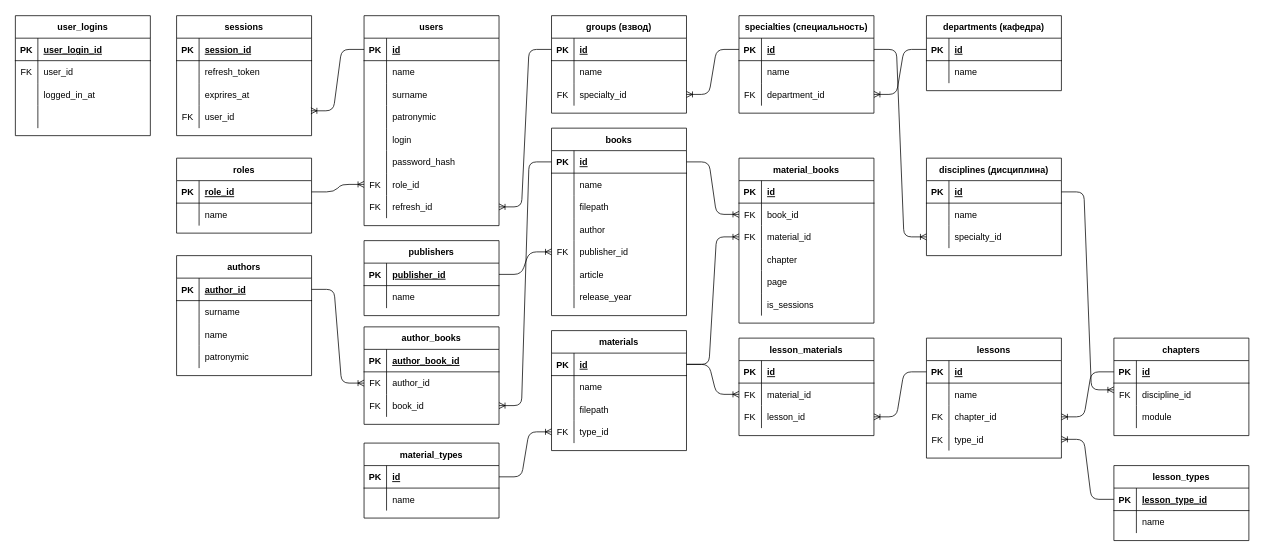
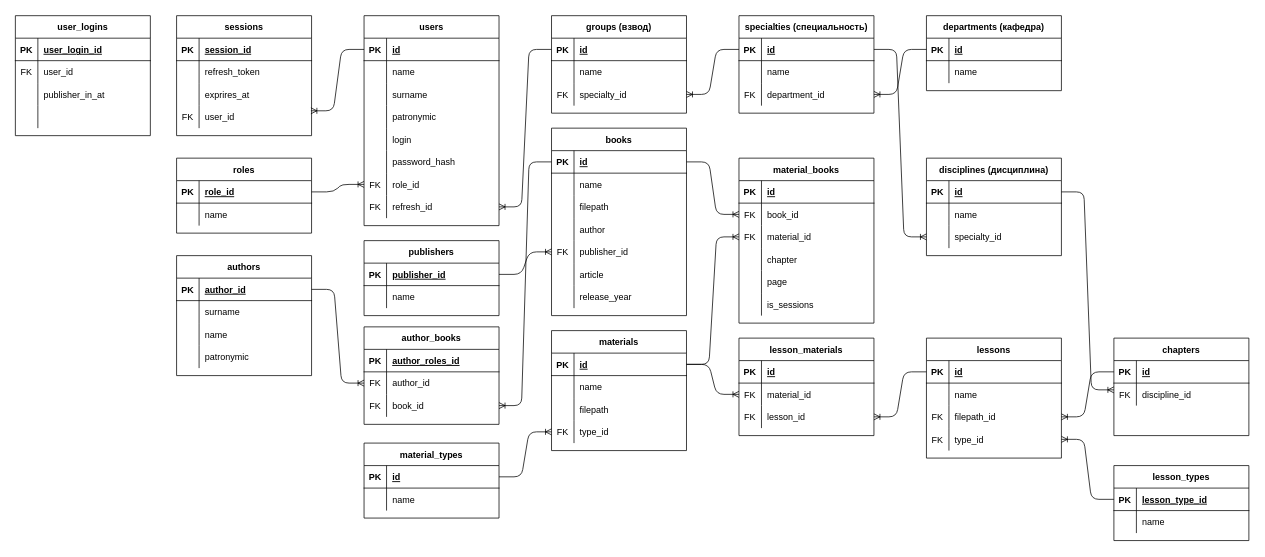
- <mxCell id="241" value="logged_in_at" style="shape=partialRectangle;connectable=0;fillColor=none;top=0;left=0;bottom=0;right=0;align=left;spacingLeft=6;overflow=hidden;" vertex="1" parent="239"><mxGeometry x="30" width="150" height="30" as="geometry" /></mxCell>
+ <mxCell id="241" value="publisher_in_at" style="shape=partialRectangle;connectable=0;fillColor=none;top=0;left=0;bottom=0;right=0;align=left;spacingLeft=6;overflow=hidden;" vertex="1" parent="239"><mxGeometry x="30" width="150" height="30" as="geometry" /></mxCell>
- <mxCell id="193" value="author_book_id" style="shape=partialRectangle;connectable=0;fillColor=none;top=0;left=0;bottom=0;right=0;align=left;spacingLeft=6;fontStyle=5;overflow=hidden;" parent="191" vertex="1"><mxGeometry x="30" width="150" height="30" as="geometry" /></mxCell>
+ <mxCell id="193" value="author_roles_id" style="shape=partialRectangle;connectable=0;fillColor=none;top=0;left=0;bottom=0;right=0;align=left;spacingLeft=6;fontStyle=5;overflow=hidden;" parent="191" vertex="1"><mxGeometry x="30" width="150" height="30" as="geometry" /></mxCell>
- <mxCell id="130" value="chapter_id" style="shape=partialRectangle;connectable=0;fillColor=none;top=0;left=0;bottom=0;right=0;align=left;spacingLeft=6;overflow=hidden;" parent="128" vertex="1"><mxGeometry x="30" width="150" height="30" as="geometry" /></mxCell>
+ <mxCell id="130" value="filepath_id" style="shape=partialRectangle;connectable=0;fillColor=none;top=0;left=0;bottom=0;right=0;align=left;spacingLeft=6;overflow=hidden;" parent="128" vertex="1"><mxGeometry x="30" width="150" height="30" as="geometry" /></mxCell>
- <mxCell id="143" value="module" style="shape=partialRectangle;connectable=0;fillColor=none;top=0;left=0;bottom=0;right=0;align=left;spacingLeft=6;overflow=hidden;" parent="141" vertex="1"><mxGeometry x="30" width="150" height="30" as="geometry" /></mxCell>
